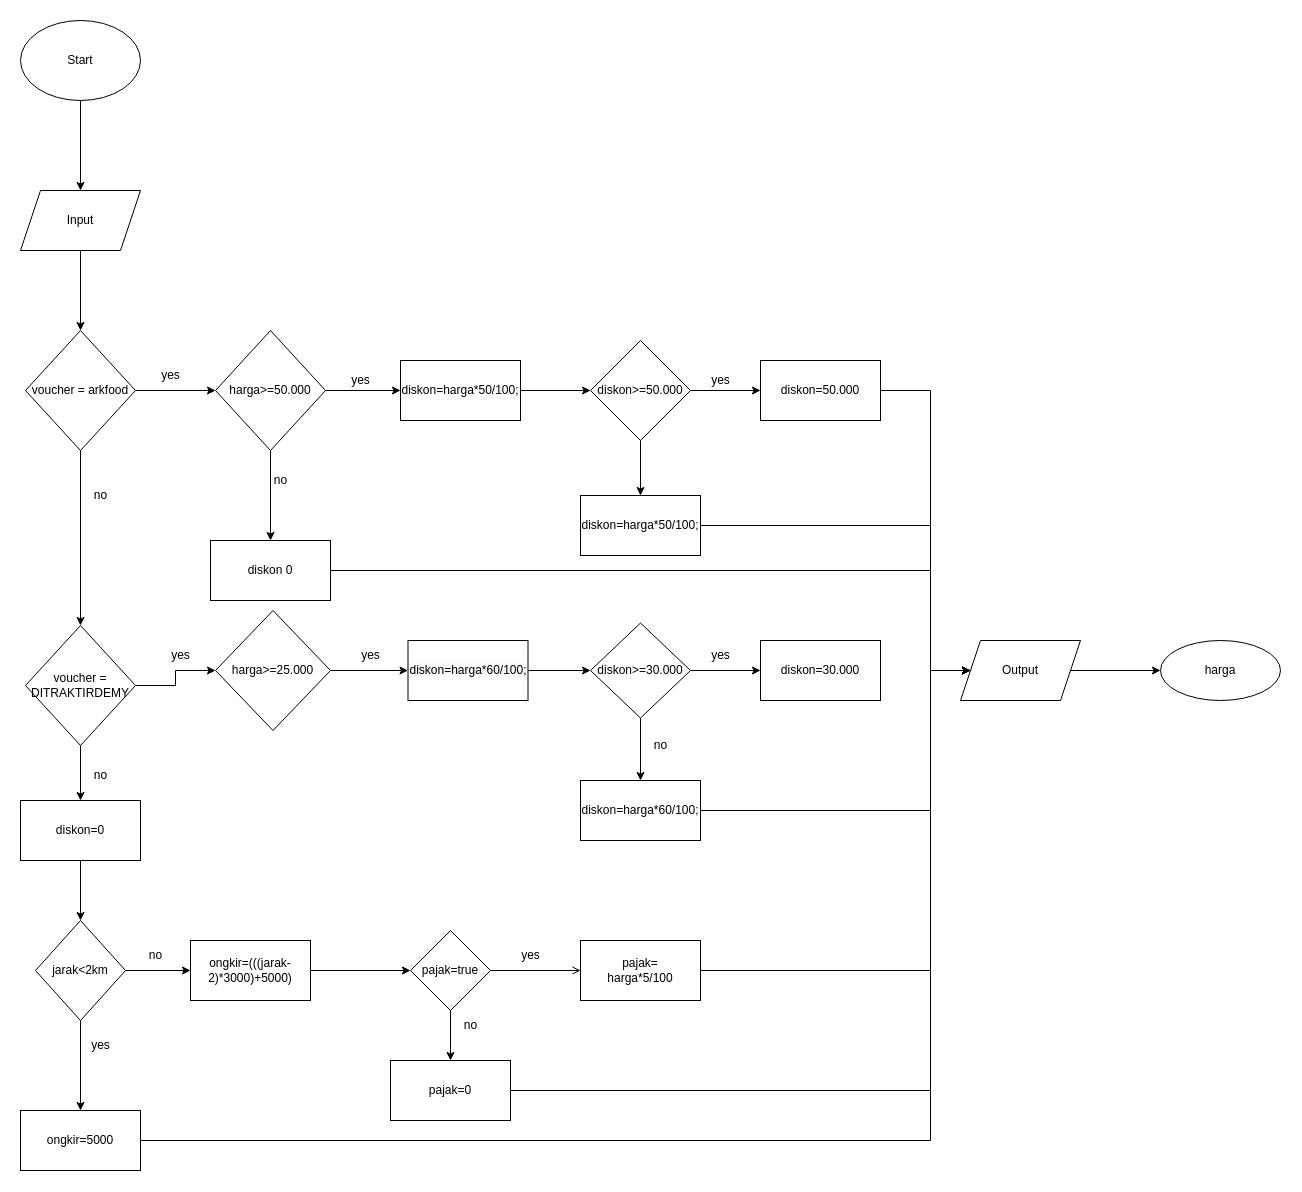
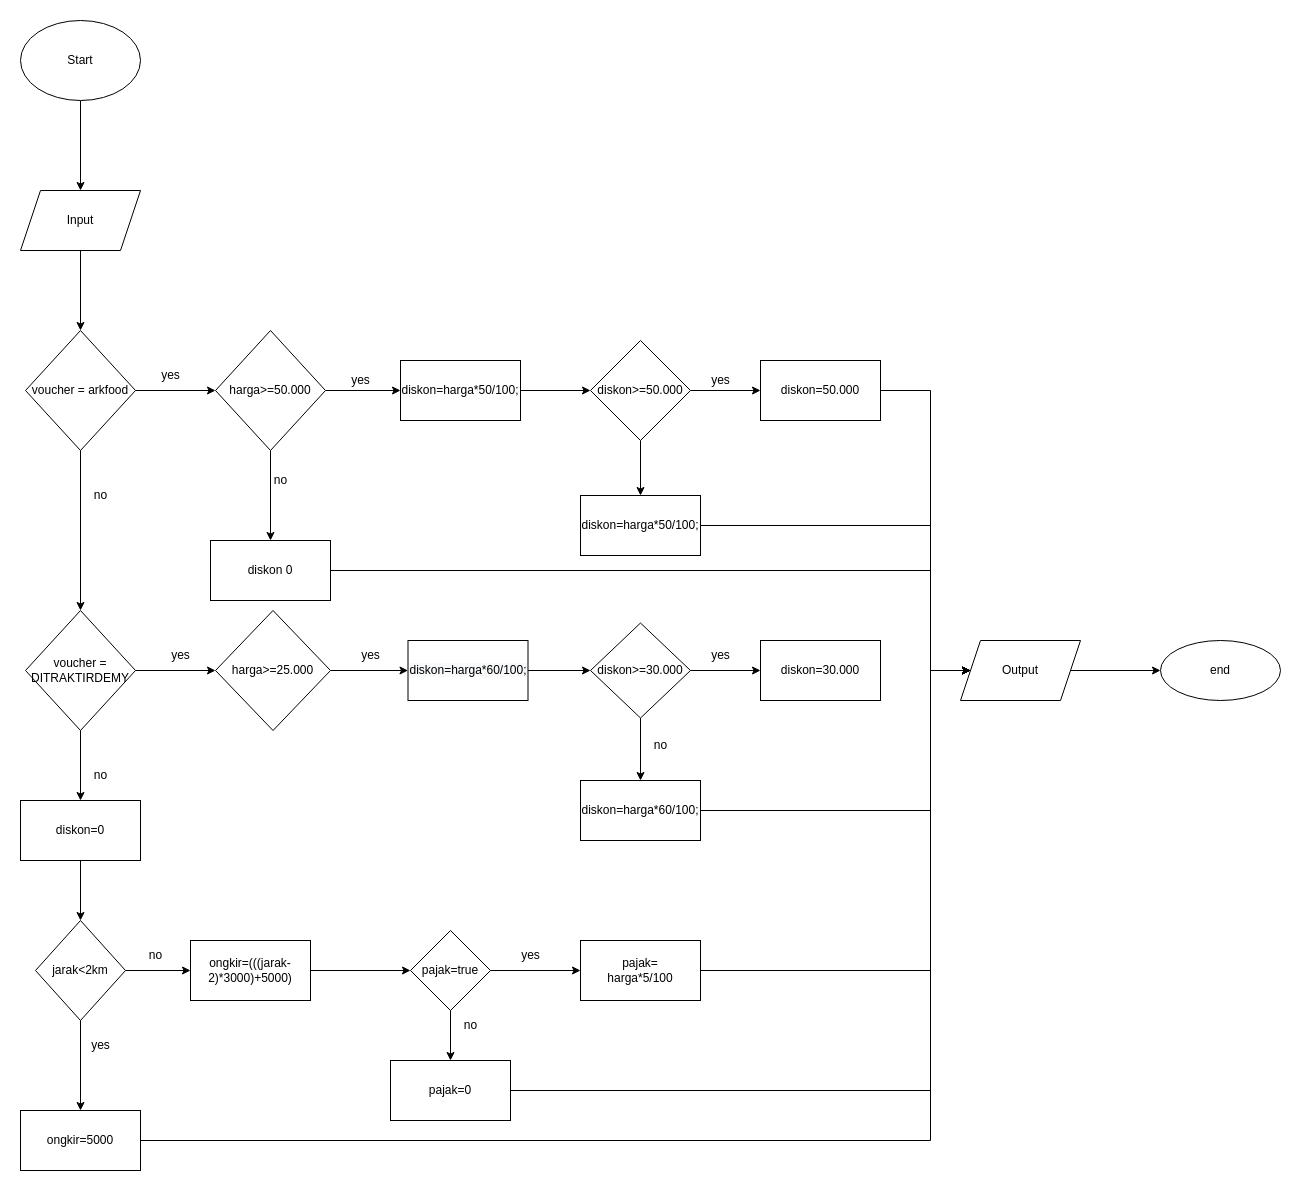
- <mxCell id="68" value="harga" style="ellipse;whiteSpace=wrap;html=1;" vertex="1" parent="1"><mxGeometry x="1160" y="640" width="120" height="60" as="geometry" /></mxCell>
+ <mxCell id="68" value="end" style="ellipse;whiteSpace=wrap;html=1;" vertex="1" parent="1"><mxGeometry x="1160" y="640" width="120" height="60" as="geometry" /></mxCell>
- <mxCell id="29" value="voucher = DITRAKTIRDEMY" style="rhombus;whiteSpace=wrap;html=1;" vertex="1" parent="1"><mxGeometry x="25" y="625" width="110" height="120" as="geometry" /></mxCell>
+ <mxCell id="29" value="voucher = DITRAKTIRDEMY" style="rhombus;whiteSpace=wrap;html=1;" vertex="1" parent="1"><mxGeometry x="25" y="610" width="110" height="120" as="geometry" /></mxCell>
- <mxCell id="55" value="" style="edgeStyle=orthogonalEdgeStyle;rounded=0;orthogonalLoop=1;jettySize=auto;html=1;endArrow=open;" edge="1" parent="1" source="57" target="59"><mxGeometry relative="1" as="geometry" /></mxCell>
+ <mxCell id="55" value="" style="edgeStyle=orthogonalEdgeStyle;rounded=0;orthogonalLoop=1;jettySize=auto;html=1;" edge="1" parent="1" source="57" target="59"><mxGeometry relative="1" as="geometry" /></mxCell>
